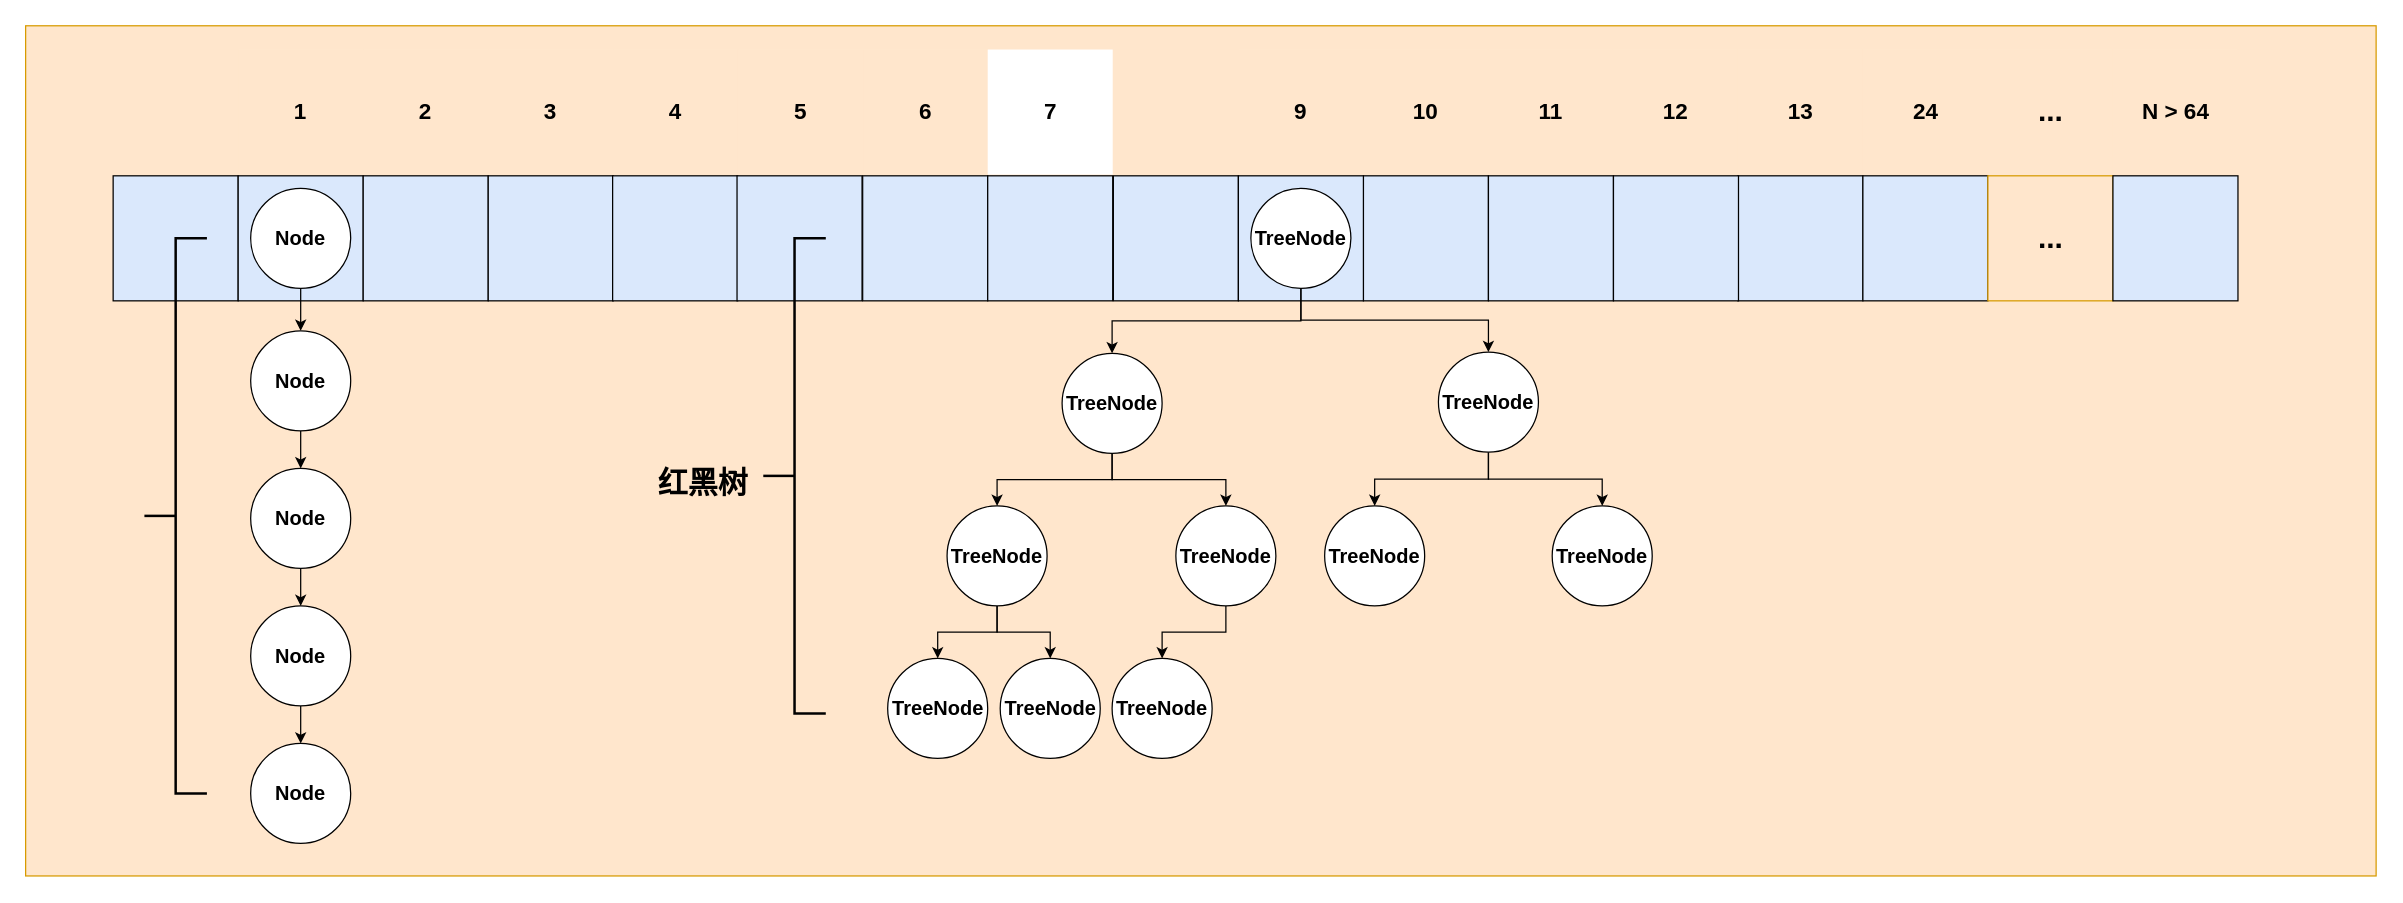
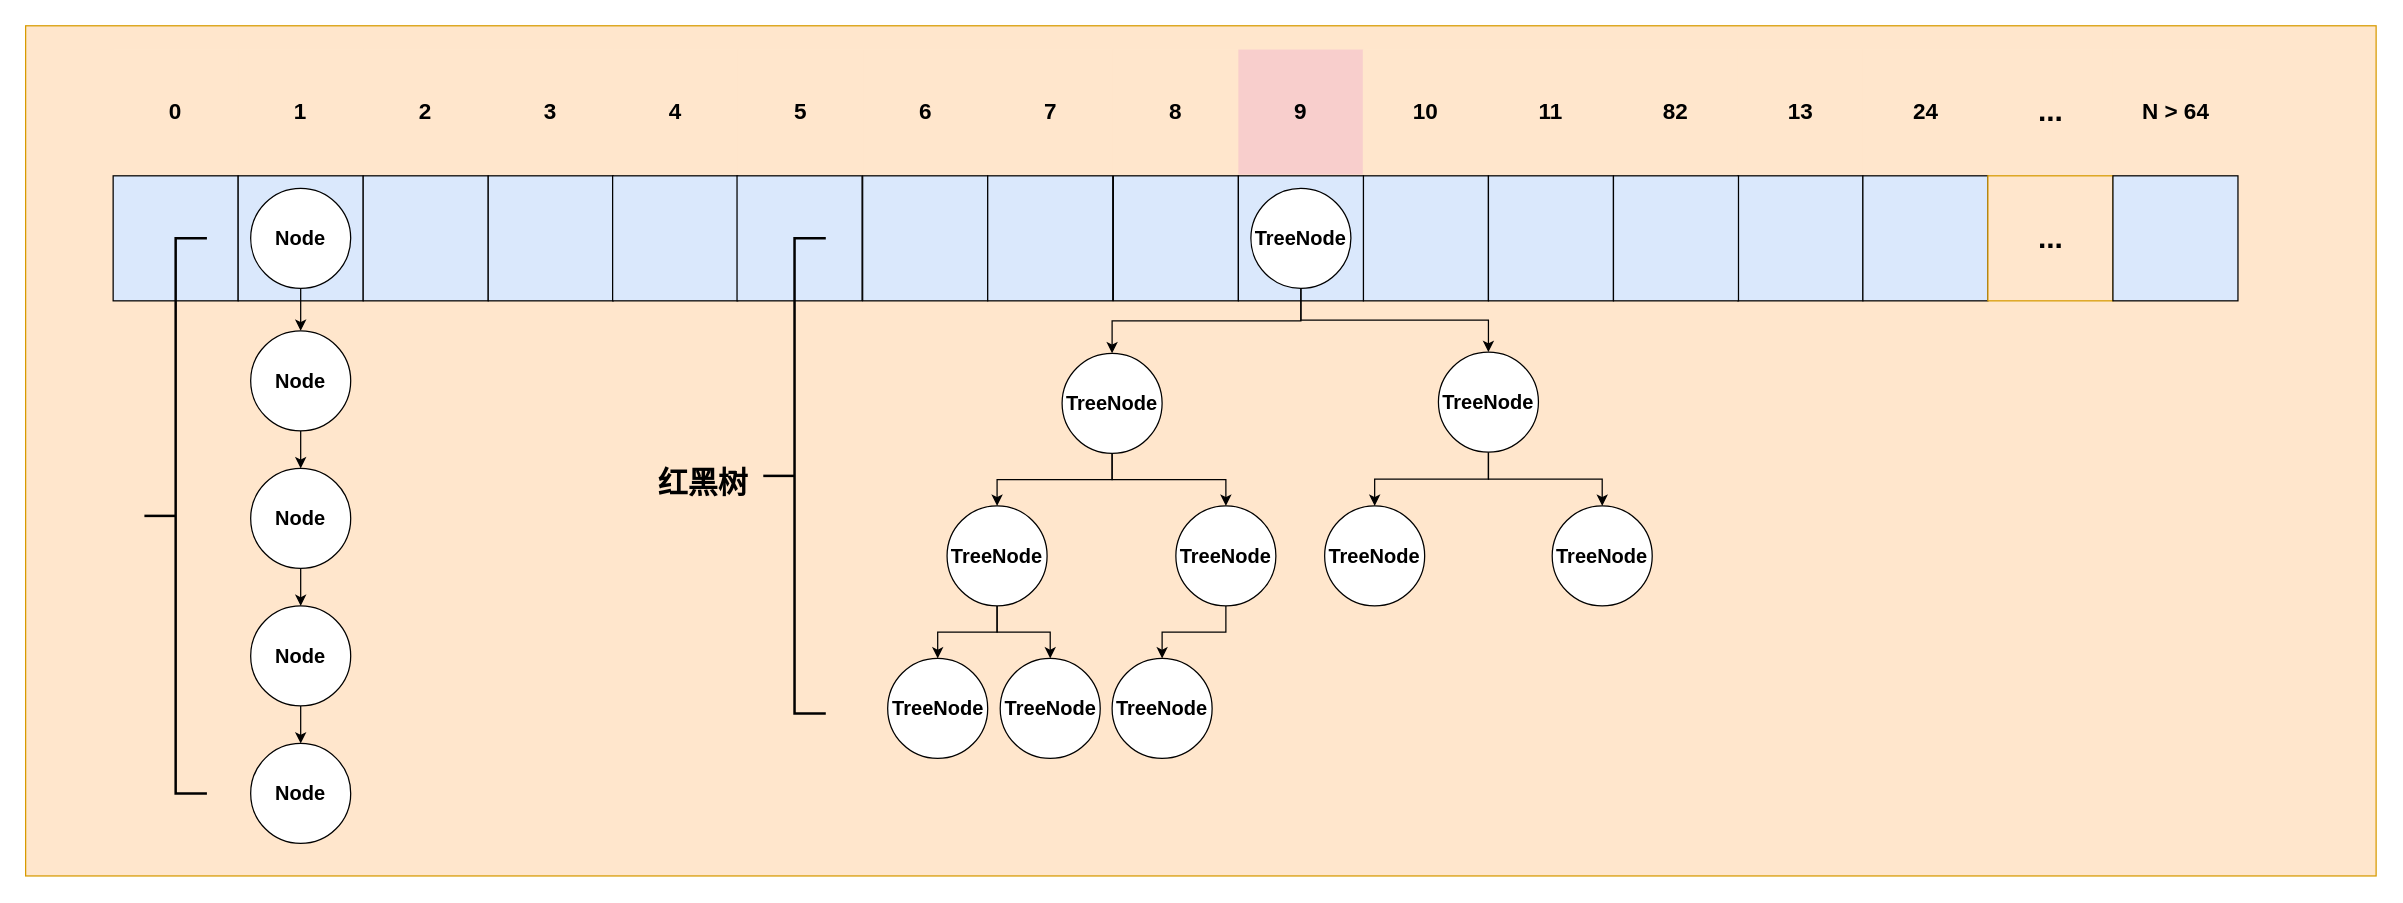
+ <mxCell id="17" value="0" style="rounded=0;whiteSpace=wrap;html=1;fillColor=#ffe6cc;strokeColor=none;fontStyle=1;fontSize=18;" parent="1" vertex="1"><mxGeometry x="90" y="39" width="100" height="100" as="geometry" /></mxCell>
- <mxCell id="23" value="7" style="rounded=0;whiteSpace=wrap;html=1;fillColor=#ffffff;strokeColor=none;fontStyle=1;fontSize=18;" parent="1" vertex="1"><mxGeometry x="789.5" y="39" width="100" height="100" as="geometry" /></mxCell>
+ <mxCell id="23" value="7" style="rounded=0;whiteSpace=wrap;html=1;fillColor=#ffe6cc;strokeColor=none;fontStyle=1;fontSize=18;" parent="1" vertex="1"><mxGeometry x="789.5" y="39" width="100" height="100" as="geometry" /></mxCell>
+ <mxCell id="24" value="8" style="rounded=0;whiteSpace=wrap;html=1;fillColor=#ffe6cc;strokeColor=none;fontStyle=1;fontSize=18;" parent="1" vertex="1"><mxGeometry y="39" width="100" height="100" as="geometry" x="890" /></mxCell>
- <mxCell id="25" value="9" style="rounded=0;whiteSpace=wrap;html=1;fillColor=#ffe6cc;strokeColor=none;fontStyle=1;fontSize=18;" parent="1" vertex="1"><mxGeometry x="990" y="39" width="100" height="100" as="geometry" /></mxCell>
+ <mxCell id="25" value="9" style="rounded=0;whiteSpace=wrap;html=1;fillColor=#f8cecc;strokeColor=none;fontStyle=1;fontSize=18;" parent="1" vertex="1"><mxGeometry x="990" y="39" width="100" height="100" as="geometry" /></mxCell>
- <mxCell id="27" value="12" style="rounded=0;whiteSpace=wrap;html=1;fillColor=#ffe6cc;strokeColor=none;fontStyle=1;fontSize=18;" parent="1" vertex="1"><mxGeometry x="1289.5" y="39" width="100" height="100" as="geometry" /></mxCell>
+ <mxCell id="27" value="82" style="rounded=0;whiteSpace=wrap;html=1;fillColor=#ffe6cc;strokeColor=none;fontStyle=1;fontSize=18;" parent="1" vertex="1"><mxGeometry x="1289.5" y="39" width="100" height="100" as="geometry" /></mxCell>
